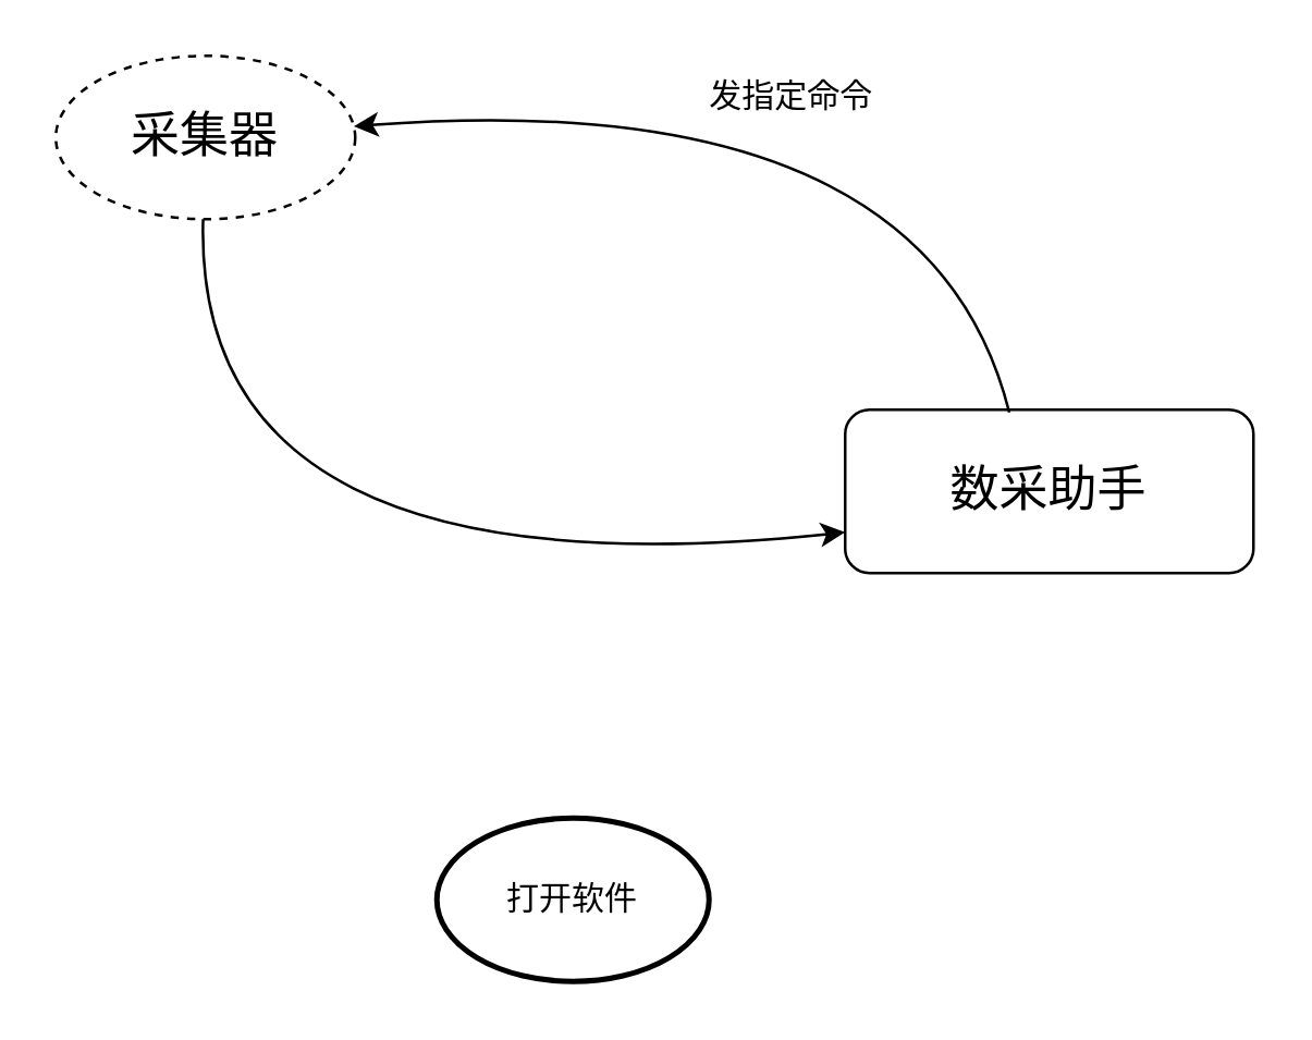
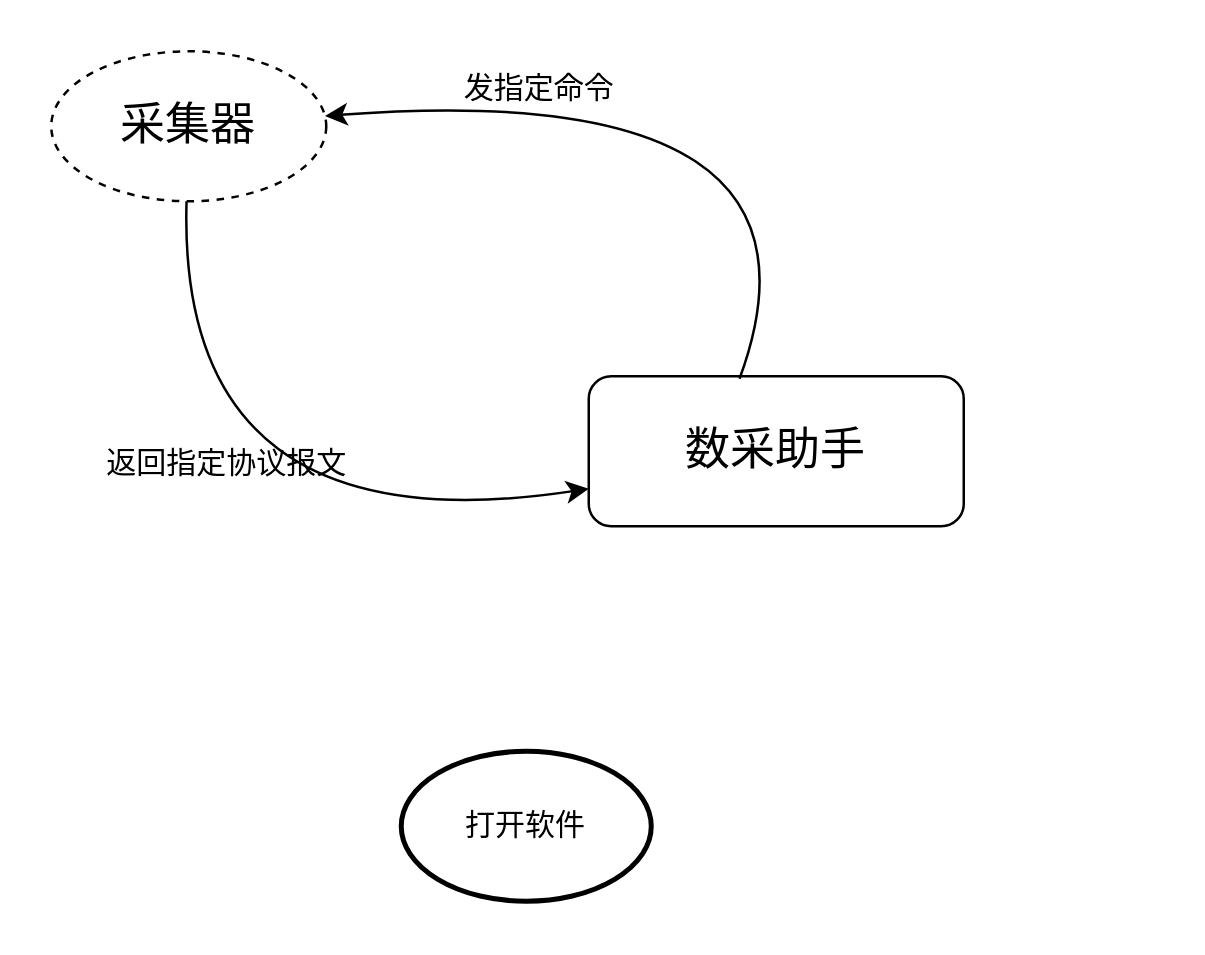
- <mxCell id="6" value="发指定命令" style="text;html=1;align=center;verticalAlign=middle;resizable=0;points=[];autosize=1;strokeColor=none;fillColor=none;" parent="1" vertex="1"><mxGeometry x="250" y="20" width="80" height="30" as="geometry" /></mxCell>
+ <mxCell id="6" value="发指定命令" style="text;html=1;align=center;verticalAlign=middle;resizable=0;points=[];autosize=1;strokeColor=none;fillColor=none;" parent="1" vertex="1"><mxGeometry x="175" y="20" width="80" height="30" as="geometry" /></mxCell>
- <mxCell id="3" value="&lt;font style=&quot;font-size: 18px;&quot;&gt;数采助手&lt;/font&gt;" style="rounded=1;whiteSpace=wrap;html=1;" parent="1" vertex="1"><mxGeometry x="310" y="150" width="150" height="60" as="geometry" /></mxCell>
+ <mxCell id="3" value="&lt;font style=&quot;font-size: 18px;&quot;&gt;数采助手&lt;/font&gt;" style="rounded=1;whiteSpace=wrap;html=1;" parent="1" vertex="1"><mxGeometry x="235" y="150" width="150" height="60" as="geometry" /></mxCell>
+ <mxCell id="7" value="返回指定协议报文" style="text;html=1;align=center;verticalAlign=middle;resizable=0;points=[];autosize=1;strokeColor=none;fillColor=none;" parent="1" vertex="1"><mxGeometry x="30" y="170" width="120" height="30" as="geometry" /></mxCell>
